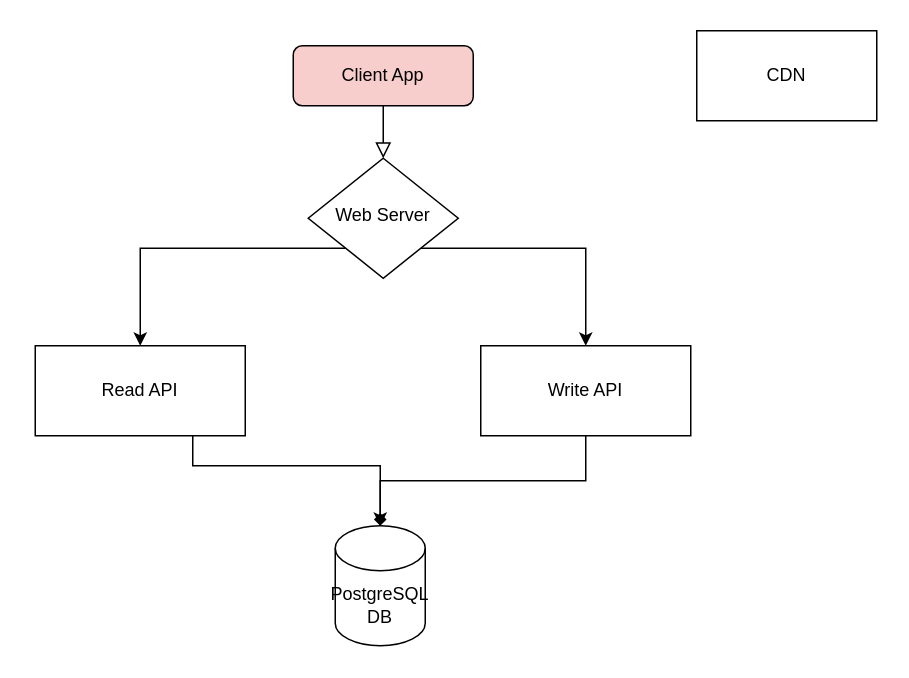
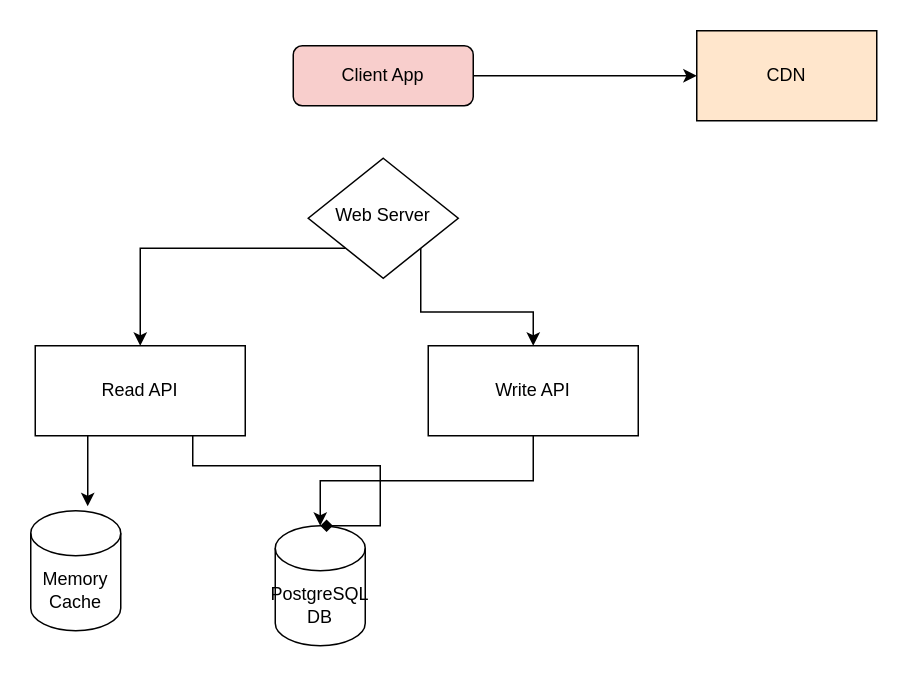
+ <mxCell id="3" style="edgeStyle=orthogonalEdgeStyle;rounded=0;orthogonalLoop=1;jettySize=auto;html=1;exitX=1;exitY=0.5;exitDx=0;exitDy=0;entryX=0;entryY=0.5;entryDx=0;entryDy=0;" edge="1" parent="1" source="4" target="15"><mxGeometry relative="1" as="geometry" /></mxCell>
- <mxCell id="15" value="CDN" style="rounded=0;whiteSpace=wrap;html=1;" vertex="1" parent="1"><mxGeometry x="464" y="20" width="120" height="60" as="geometry" /></mxCell>
+ <mxCell id="15" value="CDN" style="rounded=0;whiteSpace=wrap;html=1;fillColor=#ffe6cc;" vertex="1" parent="1"><mxGeometry x="464" y="20" width="120" height="60" as="geometry" /></mxCell>
- <mxCell id="2" value="" style="rounded=0;html=1;jettySize=auto;orthogonalLoop=1;fontSize=11;endArrow=block;endFill=0;endSize=8;strokeWidth=1;shadow=0;labelBackgroundColor=none;edgeStyle=orthogonalEdgeStyle;" parent="1" source="4" target="7" edge="1"><mxGeometry relative="1" as="geometry" /></mxCell>
- <mxCell id="13" value="Write API" style="rounded=0;whiteSpace=wrap;html=1;" vertex="1" parent="1"><mxGeometry x="320" y="230" width="140" height="60" as="geometry" /></mxCell>
+ <mxCell id="13" value="Write API" style="rounded=0;whiteSpace=wrap;html=1;" vertex="1" parent="1"><mxGeometry x="285" y="230" width="140" height="60" as="geometry" /></mxCell>
+ <mxCell id="10" style="edgeStyle=orthogonalEdgeStyle;rounded=0;orthogonalLoop=1;jettySize=auto;html=1;exitX=0.25;exitY=1;exitDx=0;exitDy=0;entryX=0.633;entryY=-0.037;entryDx=0;entryDy=0;entryPerimeter=0;" edge="1" parent="1" source="11" target="14"><mxGeometry relative="1" as="geometry" /></mxCell>
+ <mxCell id="14" value="Memory &lt;br&gt;Cache" style="shape=cylinder3;whiteSpace=wrap;html=1;boundedLbl=1;backgroundOutline=1;size=15;" vertex="1" parent="1"><mxGeometry x="20" y="340" width="60" height="80" as="geometry" /></mxCell>
- <mxCell id="8" value="&lt;div&gt;PostgreSQL&lt;br&gt;DB&lt;br&gt;&lt;/div&gt;" style="shape=cylinder3;whiteSpace=wrap;html=1;boundedLbl=1;backgroundOutline=1;size=15;" vertex="1" parent="1"><mxGeometry x="223" y="350" width="60" height="80" as="geometry" /></mxCell>
+ <mxCell id="8" value="&lt;div&gt;PostgreSQL&lt;br&gt;DB&lt;br&gt;&lt;/div&gt;" style="shape=cylinder3;whiteSpace=wrap;html=1;boundedLbl=1;backgroundOutline=1;size=15;" vertex="1" parent="1"><mxGeometry x="183" y="350" width="60" height="80" as="geometry" /></mxCell>
